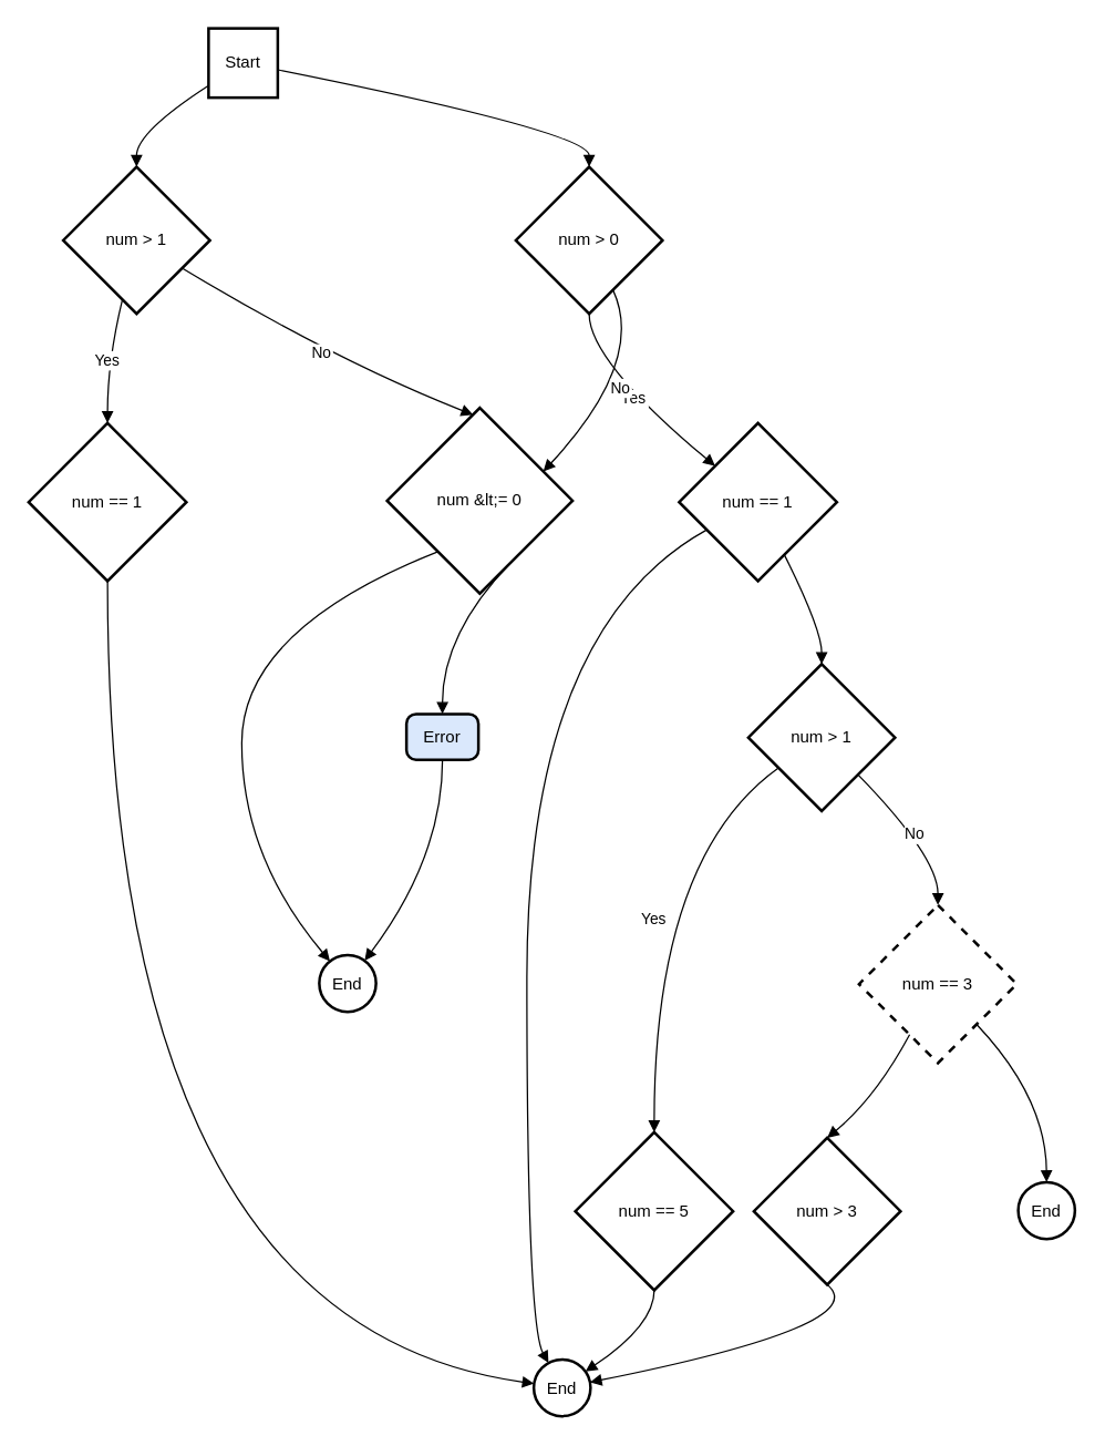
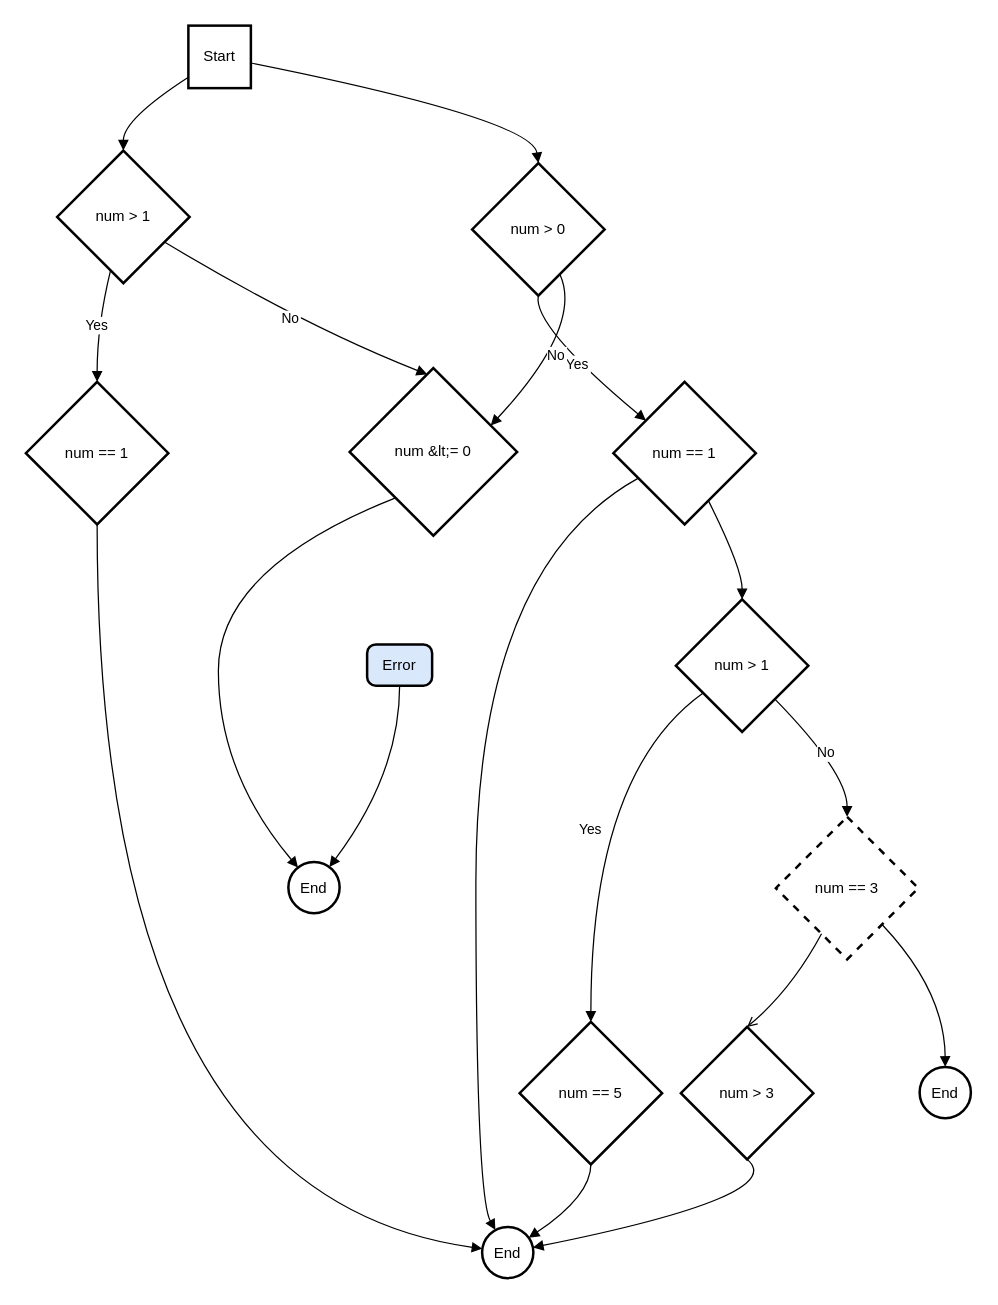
- <mxCell id="9" value="num &gt; 0" style="rhombus;strokeWidth=2;whiteSpace=wrap;" vertex="1" parent="1"><mxGeometry x="372" y="120" width="106" height="106" as="geometry" /></mxCell>
+ <mxCell id="9" value="num &gt; 0" style="rhombus;strokeWidth=2;whiteSpace=wrap;" vertex="1" parent="1"><mxGeometry x="377" y="130" width="106" height="106" as="geometry" /></mxCell>
- <mxCell id="21" value="" style="curved=1;startArrow=none;endArrow=block;exitX=0.87;exitY=1.01;entryX=0.5;entryY=-0.01;" edge="1" parent="1" source="5" target="8"><mxGeometry relative="1" as="geometry"><Array as="points"><mxPoint x="319" y="454" /></Array></mxGeometry></mxCell>
- <mxCell id="31" value="" style="curved=1;startArrow=none;endArrow=block;exitX=0.22;exitY=1;entryX=0.5;entryY=0;" edge="1" parent="1" source="13" target="14"><mxGeometry relative="1" as="geometry"><Array as="points"><mxPoint x="632" y="792" /></Array></mxGeometry></mxCell>
+ <mxCell id="31" value="" style="curved=1;startArrow=none;endArrow=open;exitX=0.22;exitY=1;entryX=0.5;entryY=0;" edge="1" parent="1" source="13" target="14"><mxGeometry relative="1" as="geometry"><Array as="points"><mxPoint x="632" y="792" /></Array></mxGeometry></mxCell>
